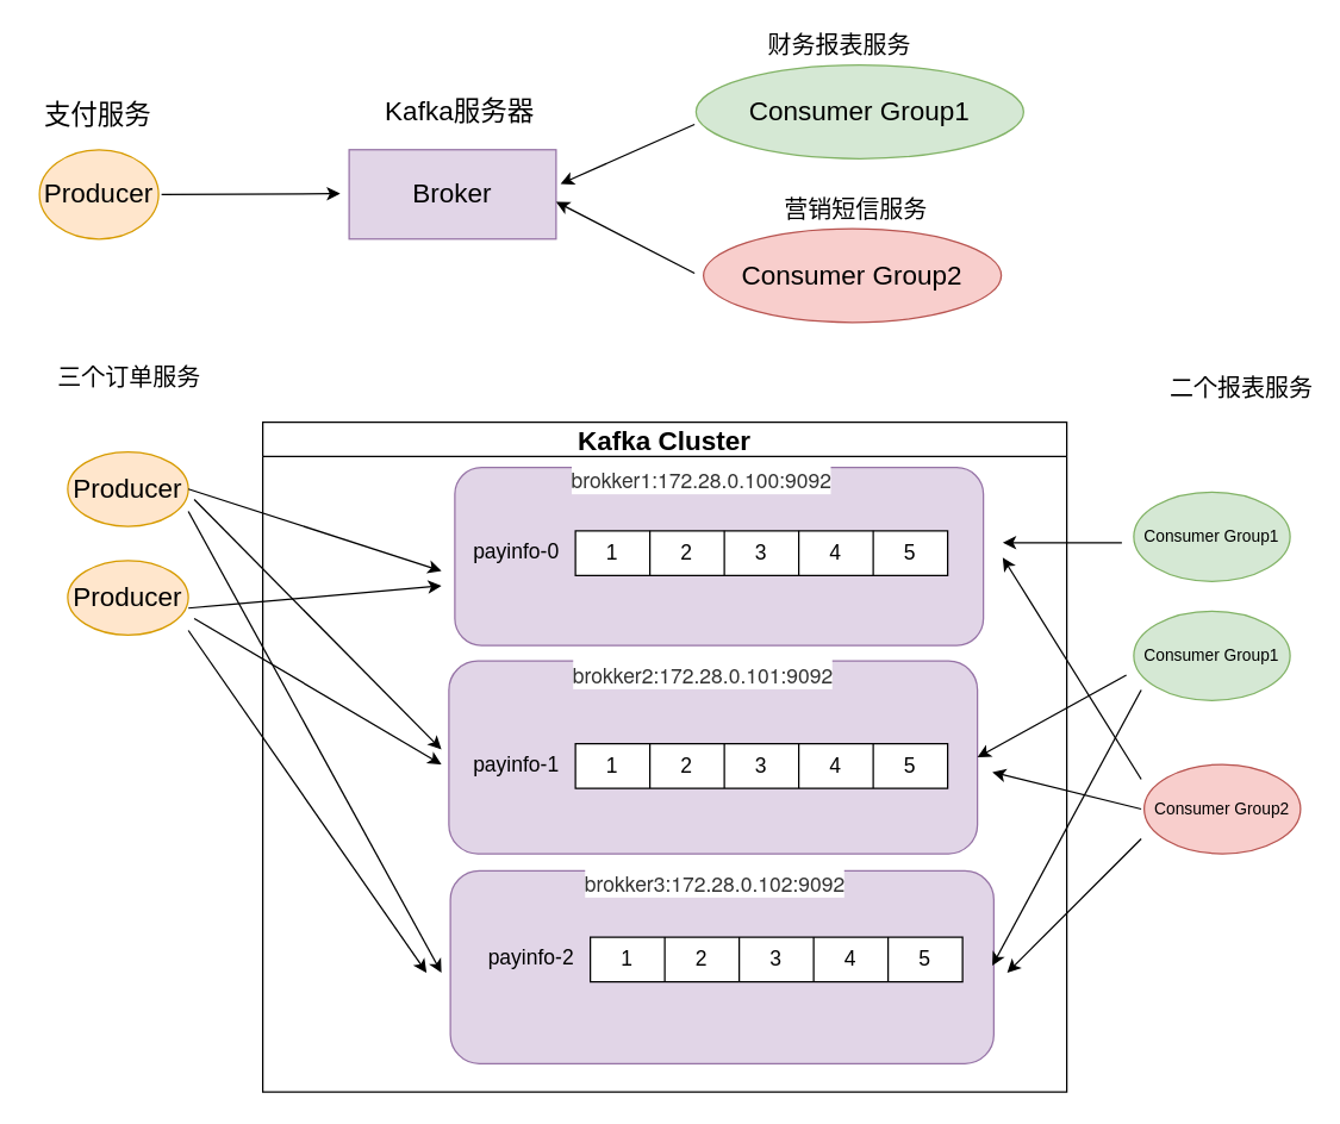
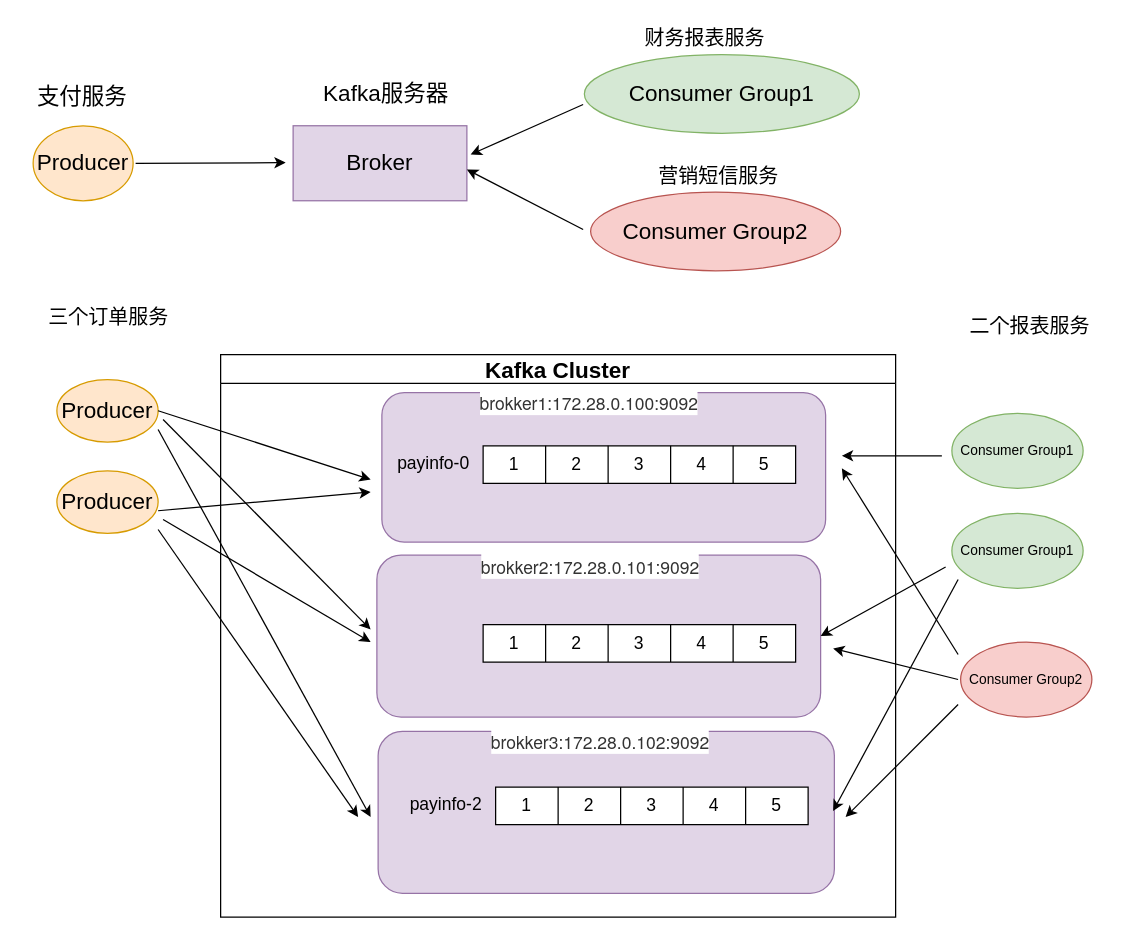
- <mxCell id="51" value="二个报表服务" style="text;html=1;align=center;verticalAlign=middle;resizable=0;points=[];autosize=1;strokeColor=none;fillColor=none;fontSize=16;" vertex="1" parent="1"><mxGeometry x="778" y="250" width="110" height="20" as="geometry" /></mxCell>
+ <mxCell id="51" value="二个报表服务" style="text;html=1;align=center;verticalAlign=middle;resizable=0;points=[];autosize=1;strokeColor=none;fillColor=none;fontSize=16;" vertex="1" parent="1"><mxGeometry x="768" y="250" width="110" height="20" as="geometry" /></mxCell>
- <mxCell id="35" value="payinfo-1" style="text;html=1;align=center;verticalAlign=middle;resizable=0;points=[];autosize=1;strokeColor=none;fillColor=none;fontSize=14;" vertex="1" parent="1"><mxGeometry x="311" y="503" width="70" height="20" as="geometry" /></mxCell>
